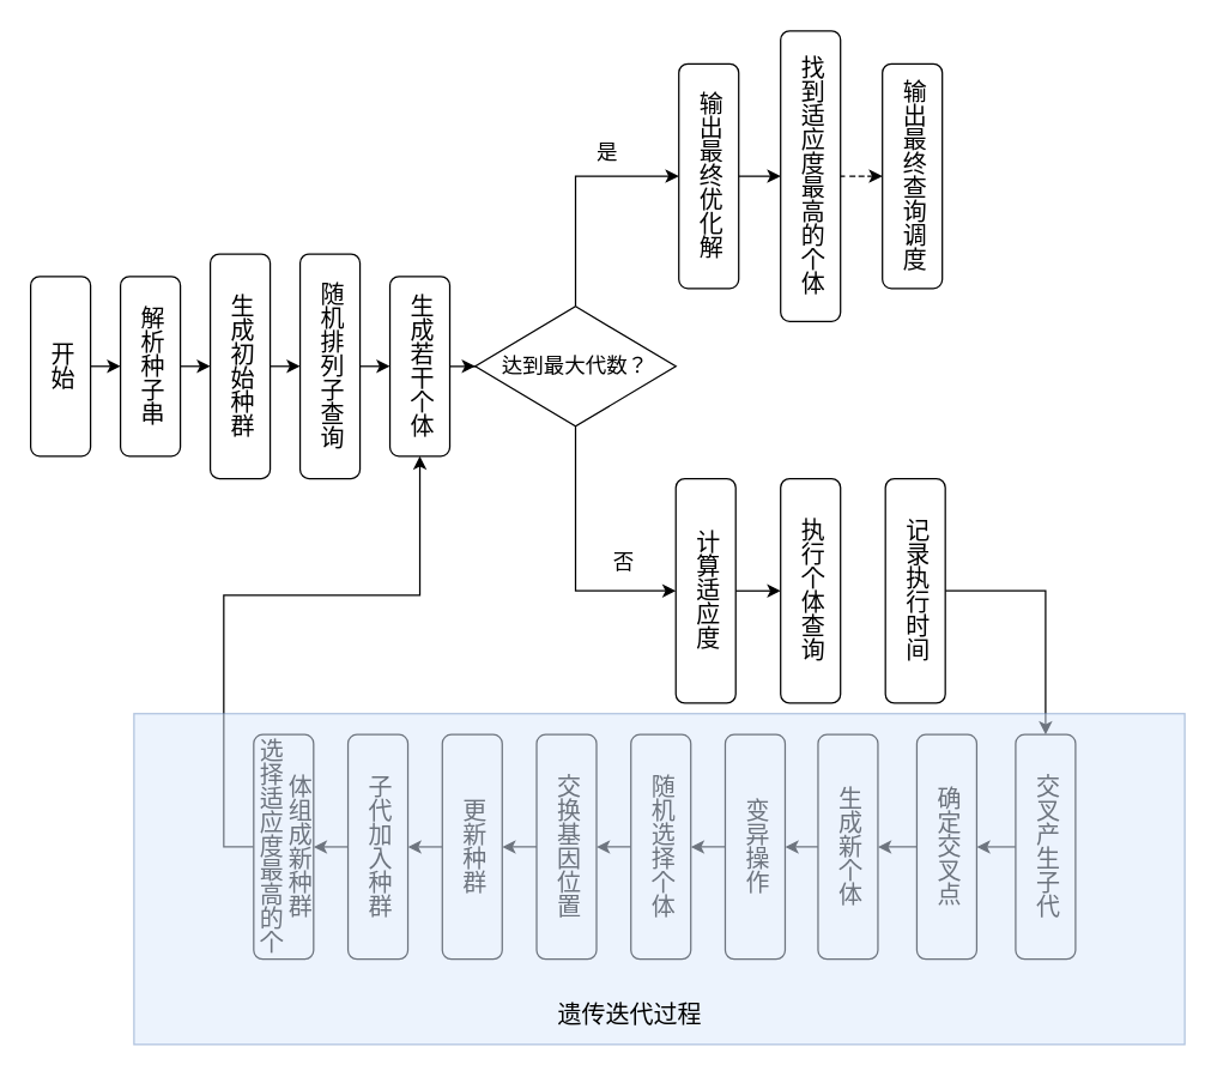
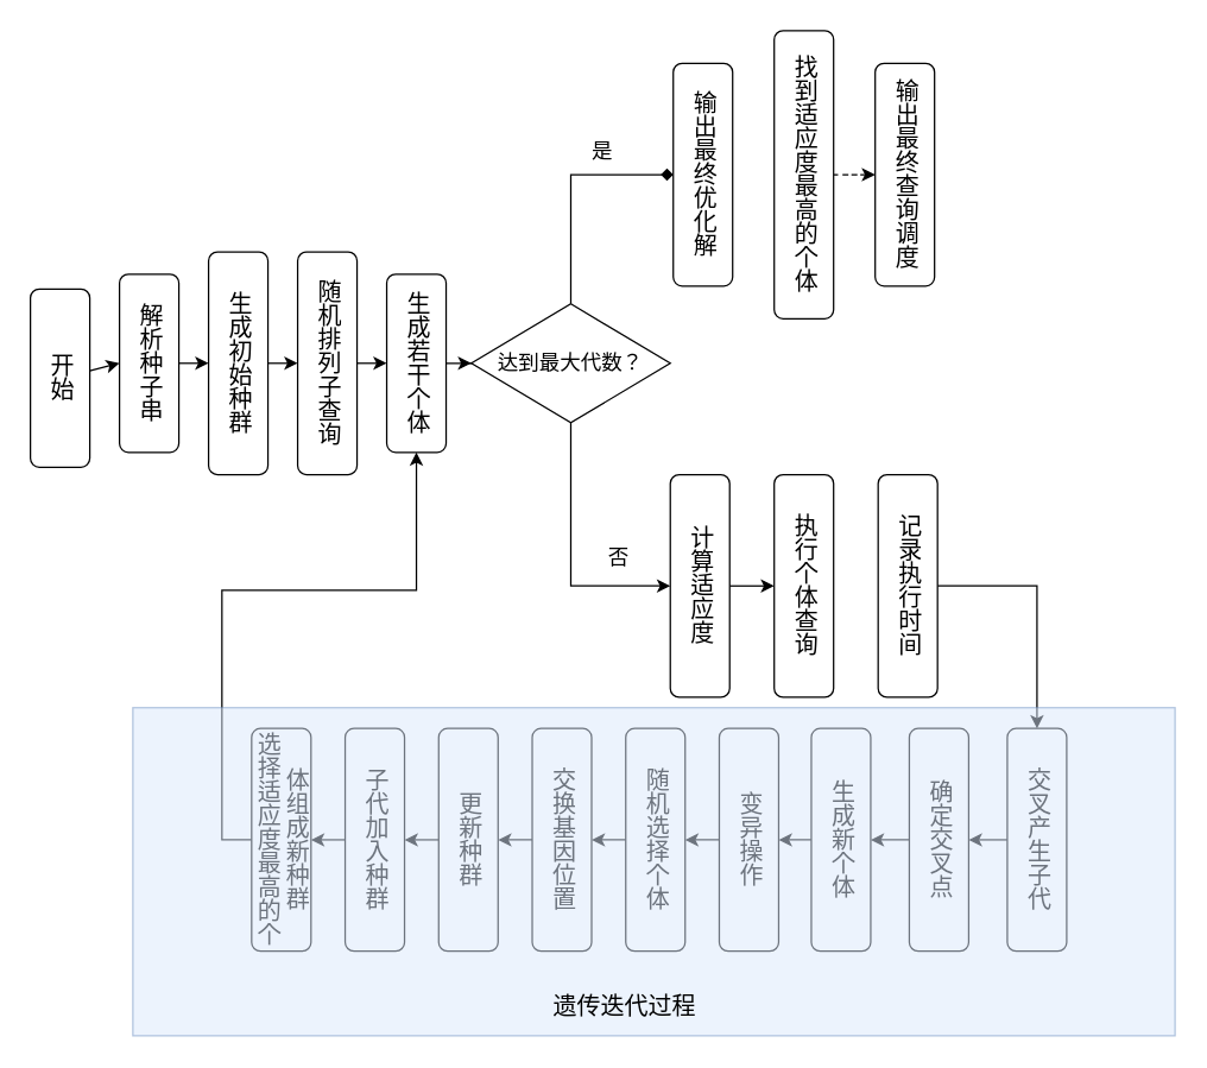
- <mxCell id="13" style="edgeStyle=orthogonalEdgeStyle;rounded=0;orthogonalLoop=1;jettySize=auto;html=1;entryX=0;entryY=0.5;entryDx=0;entryDy=0;exitX=0.5;exitY=0;exitDx=0;exitDy=0;" edge="1" parent="1" source="15" target="17"><mxGeometry relative="1" as="geometry" /></mxCell>
+ <mxCell id="13" style="edgeStyle=orthogonalEdgeStyle;rounded=0;orthogonalLoop=1;jettySize=auto;html=1;entryX=0;entryY=0.5;entryDx=0;entryDy=0;exitX=0.5;exitY=0;exitDx=0;exitDy=0;endArrow=diamond;" edge="1" parent="1" source="15" target="17"><mxGeometry relative="1" as="geometry" /></mxCell>
- <mxCell id="16" style="edgeStyle=orthogonalEdgeStyle;rounded=0;orthogonalLoop=1;jettySize=auto;html=1;exitX=1;exitY=0.5;exitDx=0;exitDy=0;" edge="1" parent="1" source="17" target="20"><mxGeometry relative="1" as="geometry" /></mxCell>
- <mxCell id="3" value="&lt;font style=&quot;font-size: 16px;&quot;&gt;开始&lt;/font&gt;" style="rounded=1;whiteSpace=wrap;html=1;fontSize=12;glass=0;strokeWidth=1;shadow=0;textDirection=vertical-lr;" vertex="1" parent="1"><mxGeometry x="20" y="184" width="40" height="120" as="geometry" /></mxCell>
+ <mxCell id="3" value="&lt;font style=&quot;font-size: 16px;&quot;&gt;开始&lt;/font&gt;" style="rounded=1;whiteSpace=wrap;html=1;fontSize=12;glass=0;strokeWidth=1;shadow=0;textDirection=vertical-lr;" vertex="1" parent="1"><mxGeometry x="20" y="194" width="40" height="120" as="geometry" /></mxCell>
